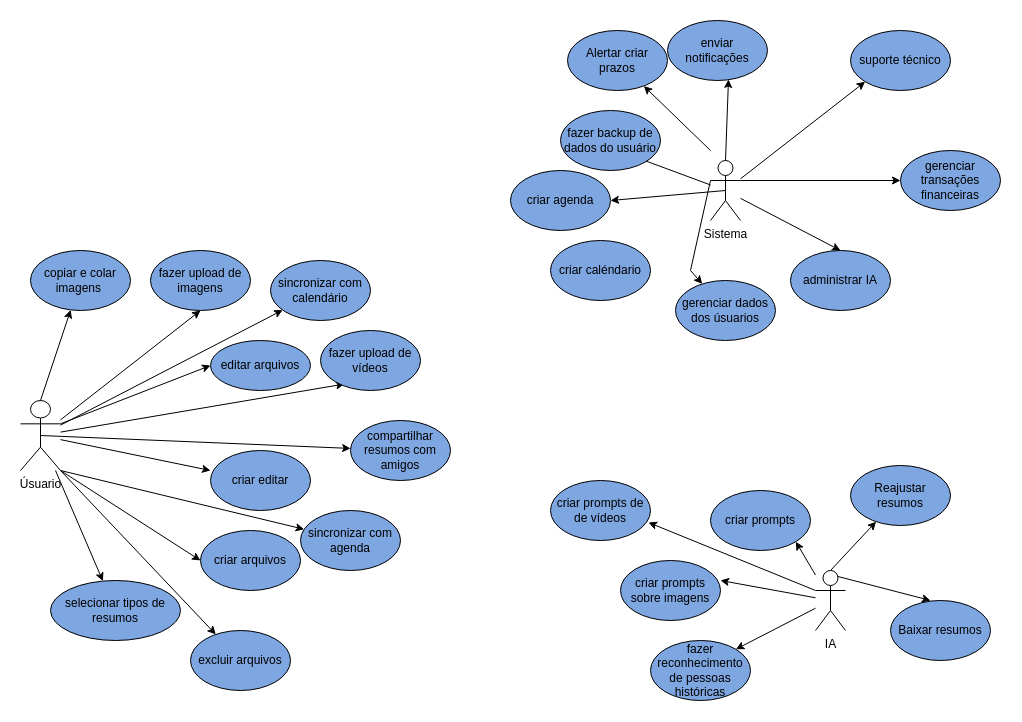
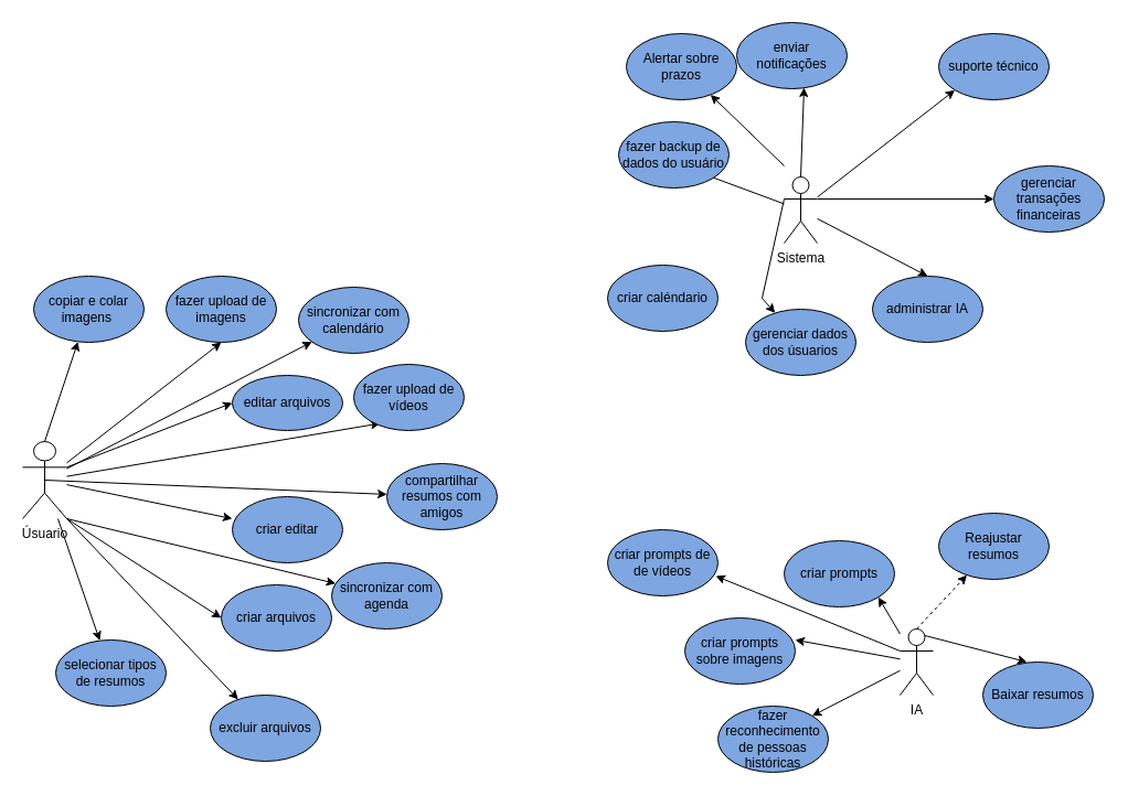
- <mxCell id="48" value="Alertar criar prazos" style="ellipse;whiteSpace=wrap;html=1;fillColor=light-dark(#7EA6E0,var(--ge-dark-color, #121212));" parent="1" vertex="1"><mxGeometry x="567" y="30" width="100" height="60" as="geometry" /></mxCell>
+ <mxCell id="48" value="Alertar sobre prazos" style="ellipse;whiteSpace=wrap;html=1;fillColor=light-dark(#7EA6E0,var(--ge-dark-color, #121212));" parent="1" vertex="1"><mxGeometry x="567" y="30" width="100" height="60" as="geometry" /></mxCell>
- <mxCell id="55" value="" style="endArrow=classic;html=1;rounded=0;exitX=0.5;exitY=0.5;exitDx=0;exitDy=0;exitPerimeter=0;entryX=1;entryY=0.5;entryDx=0;entryDy=0;" edge="1" parent="1" source="17" target="54"><mxGeometry width="50" height="50" relative="1" as="geometry"><mxPoint x="70" y="189" as="sourcePoint" /><mxPoint x="590" y="190" as="targetPoint" /></mxGeometry></mxCell>
- <mxCell id="54" value="criar agenda" style="ellipse;whiteSpace=wrap;html=1;fillColor=light-dark(#7EA6E0,var(--ge-dark-color, #121212));" vertex="1" parent="1"><mxGeometry x="510" y="170" width="100" height="60" as="geometry" /></mxCell>
- <mxCell id="44" value="" style="endArrow=classic;html=1;rounded=0;exitX=0.5;exitY=0;exitDx=0;exitDy=0;exitPerimeter=0;" parent="1" source="15" target="46" edge="1"><mxGeometry width="50" height="50" relative="1" as="geometry"><mxPoint x="820" y="436" as="sourcePoint" /><mxPoint x="910" y="440" as="targetPoint" /></mxGeometry></mxCell>
+ <mxCell id="44" value="" style="endArrow=classic;html=1;rounded=0;exitX=0.5;exitY=0;exitDx=0;exitDy=0;exitPerimeter=0;dashed=1;" parent="1" source="15" target="46" edge="1"><mxGeometry width="50" height="50" relative="1" as="geometry"><mxPoint x="820" y="436" as="sourcePoint" /><mxPoint x="910" y="440" as="targetPoint" /></mxGeometry></mxCell>
- <mxCell id="38" value="selecionar tipos de resumos" style="ellipse;whiteSpace=wrap;html=1;fillColor=light-dark(#7EA6E0,var(--ge-dark-color, #121212));" parent="1" vertex="1"><mxGeometry x="50" y="580" width="130" height="60" as="geometry" /></mxCell>
+ <mxCell id="38" value="selecionar tipos de resumos" style="ellipse;whiteSpace=wrap;html=1;fillColor=light-dark(#7EA6E0,var(--ge-dark-color, #121212));" parent="1" vertex="1"><mxGeometry x="50" y="580" width="100" height="60" as="geometry" /></mxCell>
